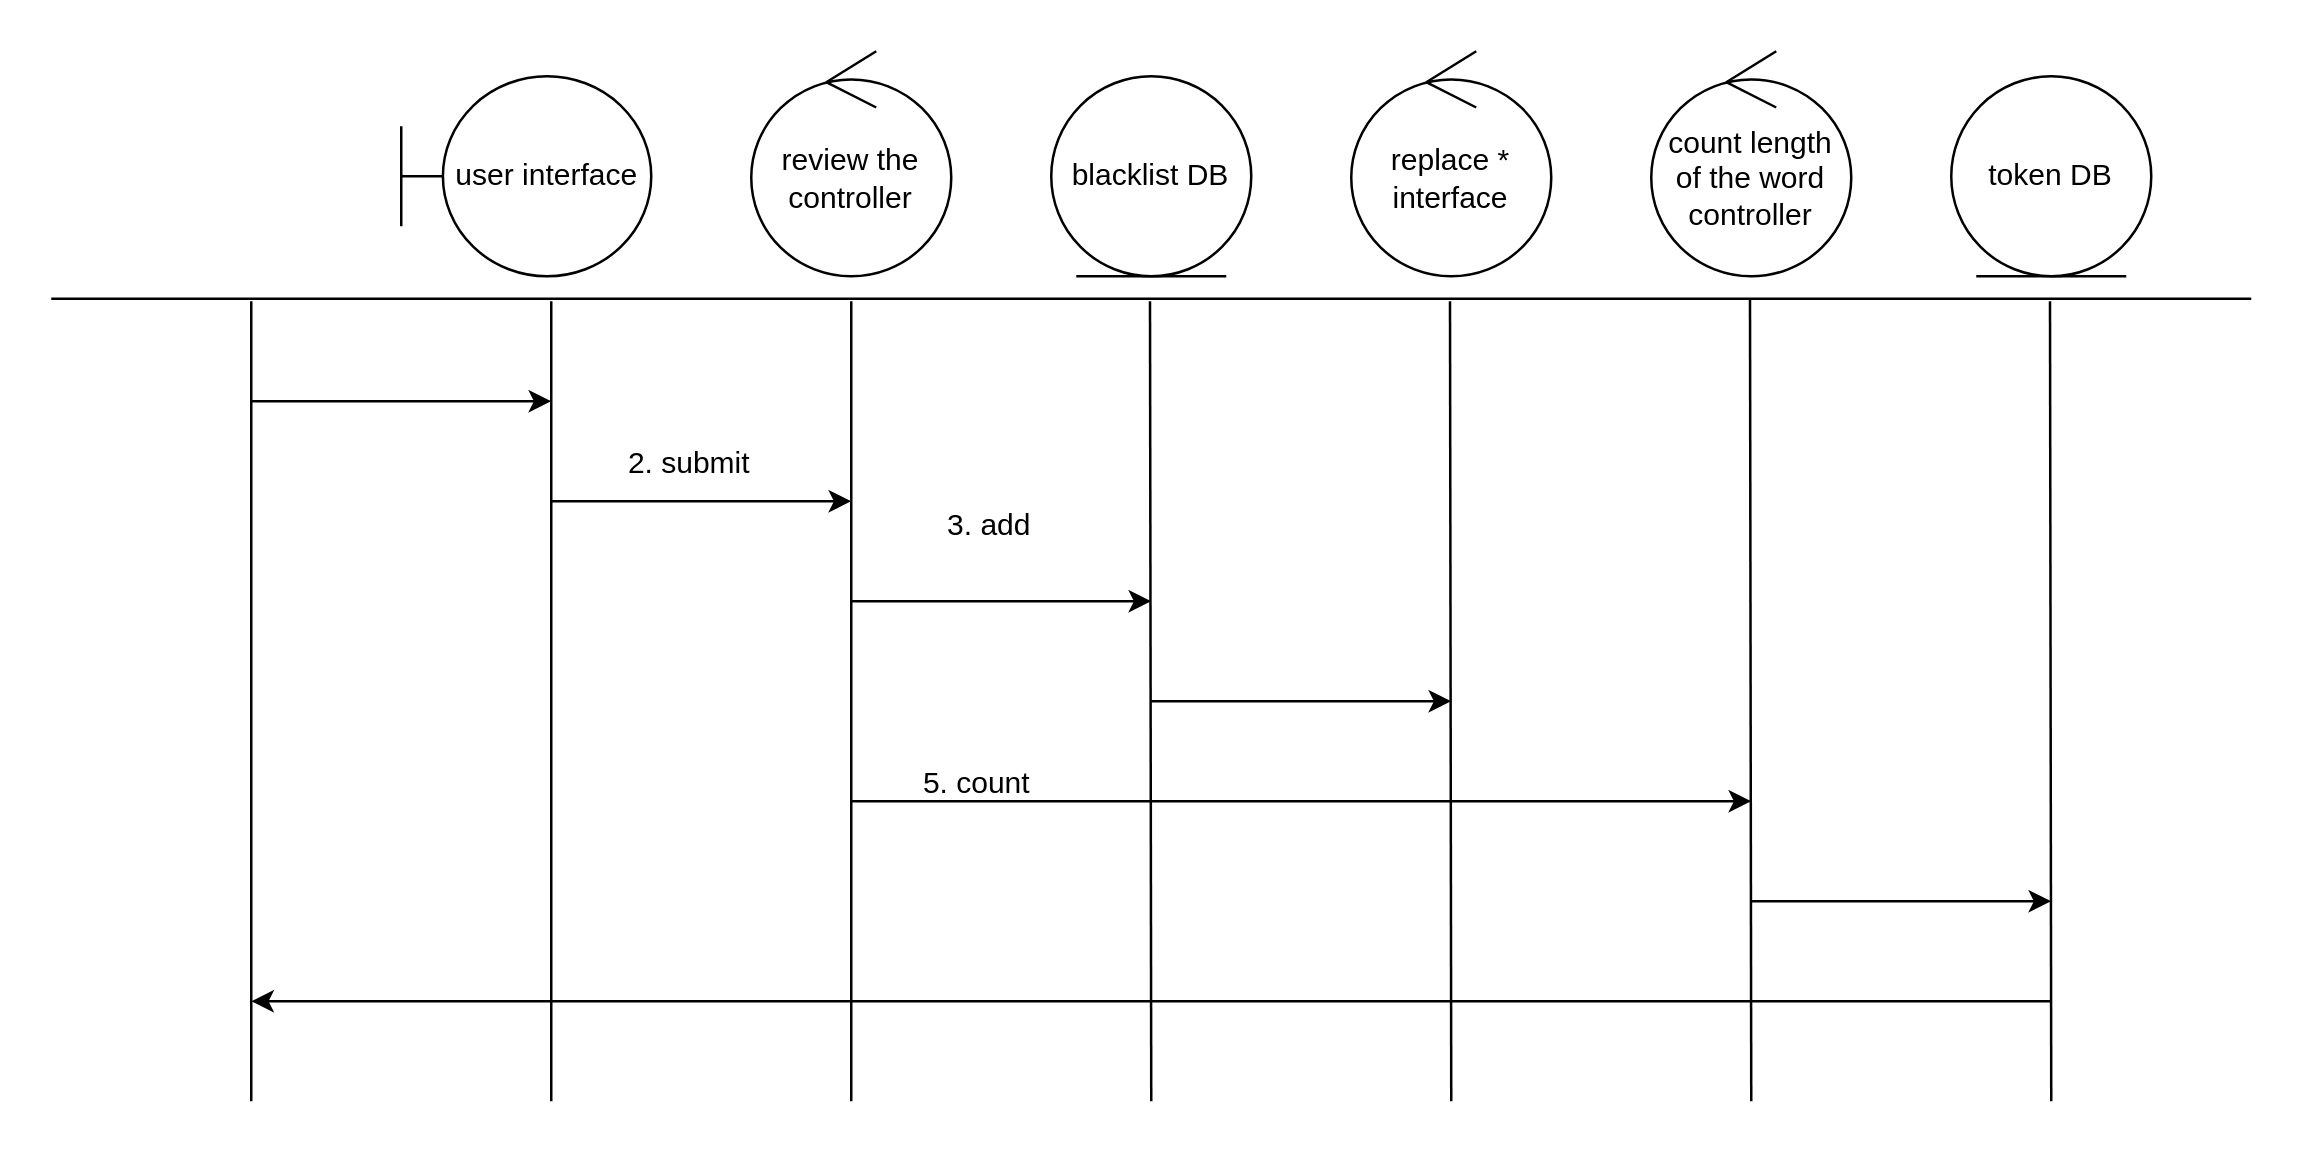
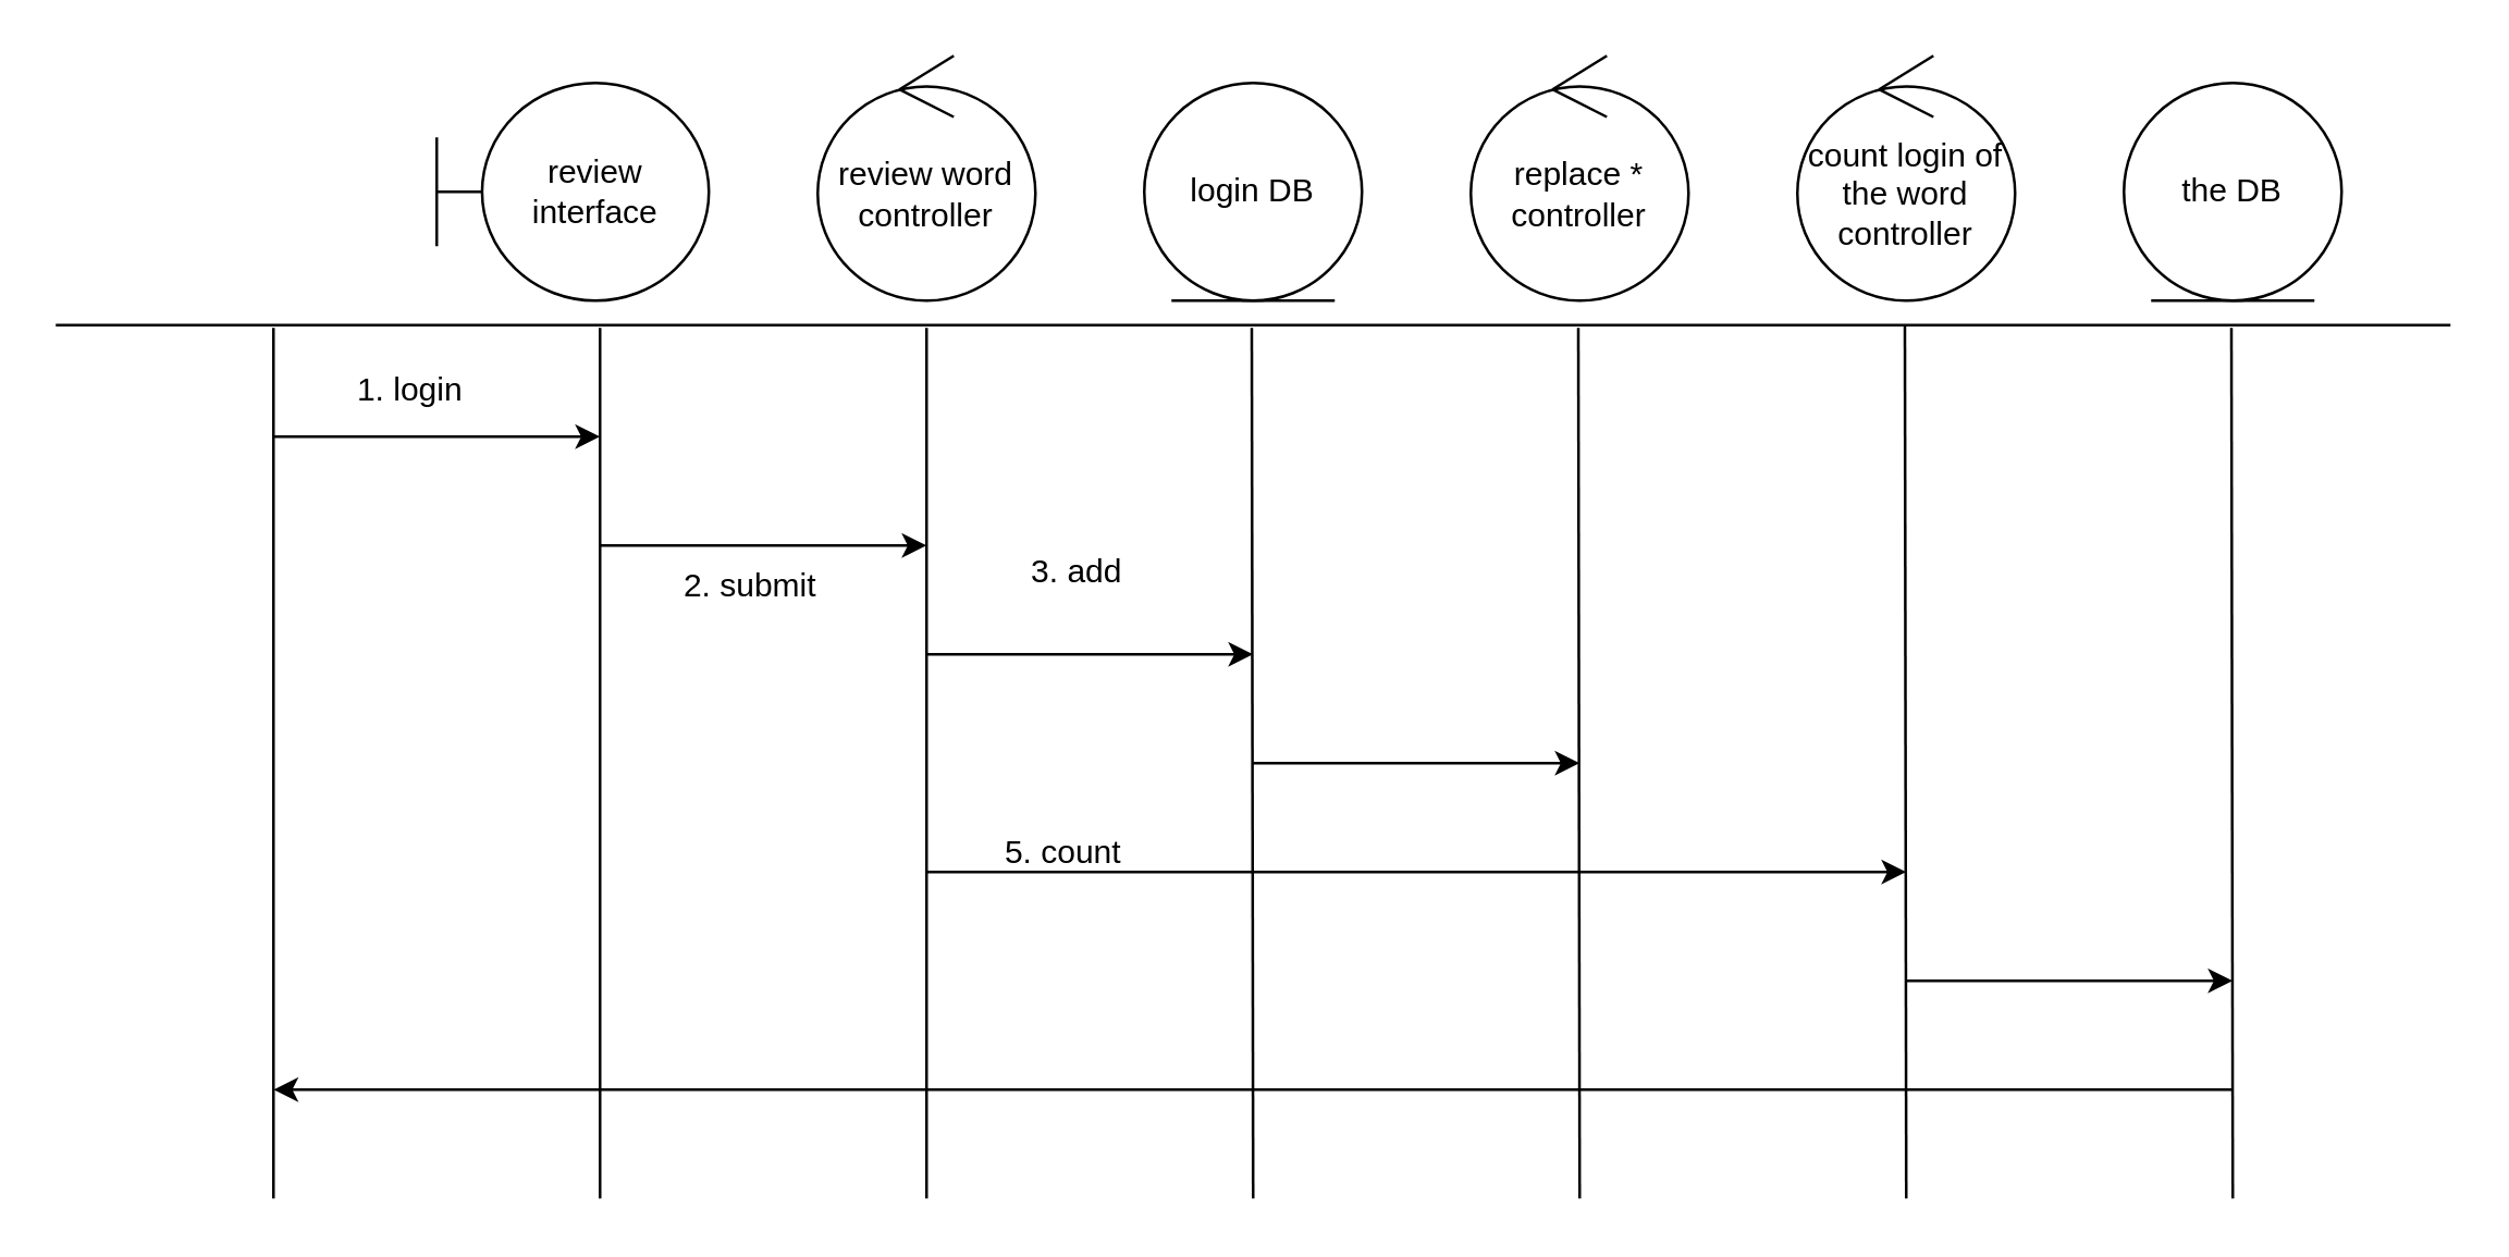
- <mxCell id="2" value="user interface" style="shape=umlBoundary;whiteSpace=wrap;html=1;" vertex="1" parent="1"><mxGeometry x="160" y="30" width="100" height="80" as="geometry" /></mxCell>
+ <mxCell id="2" value="review interface" style="shape=umlBoundary;whiteSpace=wrap;html=1;" vertex="1" parent="1"><mxGeometry x="160" y="30" width="100" height="80" as="geometry" /></mxCell>
- <mxCell id="4" value="blacklist DB" style="ellipse;shape=umlEntity;whiteSpace=wrap;html=1;" vertex="1" parent="1"><mxGeometry x="420" y="30" width="80" height="80" as="geometry" /></mxCell>
+ <mxCell id="4" value="login DB" style="ellipse;shape=umlEntity;whiteSpace=wrap;html=1;" vertex="1" parent="1"><mxGeometry x="420" y="30" width="80" height="80" as="geometry" /></mxCell>
- <mxCell id="26" value="token DB" style="ellipse;shape=umlEntity;whiteSpace=wrap;html=1;" vertex="1" parent="1"><mxGeometry x="780" y="30" width="80" height="80" as="geometry" /></mxCell>
+ <mxCell id="26" value="the DB" style="ellipse;shape=umlEntity;whiteSpace=wrap;html=1;" vertex="1" parent="1"><mxGeometry x="780" y="30" width="80" height="80" as="geometry" /></mxCell>
- <mxCell id="3" value="review the&lt;div&gt;controller&lt;/div&gt;" style="ellipse;shape=umlControl;whiteSpace=wrap;html=1;" vertex="1" parent="1"><mxGeometry x="300" y="20" width="80" height="90" as="geometry" /></mxCell>
+ <mxCell id="3" value="review word&lt;div&gt;controller&lt;/div&gt;" style="ellipse;shape=umlControl;whiteSpace=wrap;html=1;" vertex="1" parent="1"><mxGeometry x="300" y="20" width="80" height="90" as="geometry" /></mxCell>
- <mxCell id="16" value="replace *&lt;br&gt;&lt;div&gt;interface&lt;/div&gt;" style="ellipse;shape=umlControl;whiteSpace=wrap;html=1;" vertex="1" parent="1"><mxGeometry x="540" y="20" width="80" height="90" as="geometry" /></mxCell>
+ <mxCell id="16" value="replace *&lt;br&gt;&lt;div&gt;controller&lt;/div&gt;" style="ellipse;shape=umlControl;whiteSpace=wrap;html=1;" vertex="1" parent="1"><mxGeometry x="540" y="20" width="80" height="90" as="geometry" /></mxCell>
- <mxCell id="19" value="count length of the word&lt;br&gt;&lt;div&gt;controller&lt;/div&gt;" style="ellipse;shape=umlControl;whiteSpace=wrap;html=1;" vertex="1" parent="1"><mxGeometry x="660" y="20" width="80" height="90" as="geometry" /></mxCell>
+ <mxCell id="19" value="count login of the word&lt;br&gt;&lt;div&gt;controller&lt;/div&gt;" style="ellipse;shape=umlControl;whiteSpace=wrap;html=1;" vertex="1" parent="1"><mxGeometry x="660" y="20" width="80" height="90" as="geometry" /></mxCell>
+ <mxCell id="10" value="1. login" style="text;html=1;align=center;verticalAlign=middle;resizable=0;points=[];autosize=1;strokeColor=none;fillColor=none;" vertex="1" parent="1"><mxGeometry x="120" y="128" width="60" height="30" as="geometry" /></mxCell>
- <mxCell id="12" value="2. submit" style="text;html=1;align=center;verticalAlign=middle;resizable=0;points=[];autosize=1;strokeColor=none;fillColor=none;" vertex="1" parent="1"><mxGeometry x="240" y="170" width="70" height="30" as="geometry" /></mxCell>
+ <mxCell id="12" value="2. submit" style="text;html=1;align=center;verticalAlign=middle;resizable=0;points=[];autosize=1;strokeColor=none;fillColor=none;" vertex="1" parent="1"><mxGeometry x="240" y="200" width="70" height="30" as="geometry" /></mxCell>
